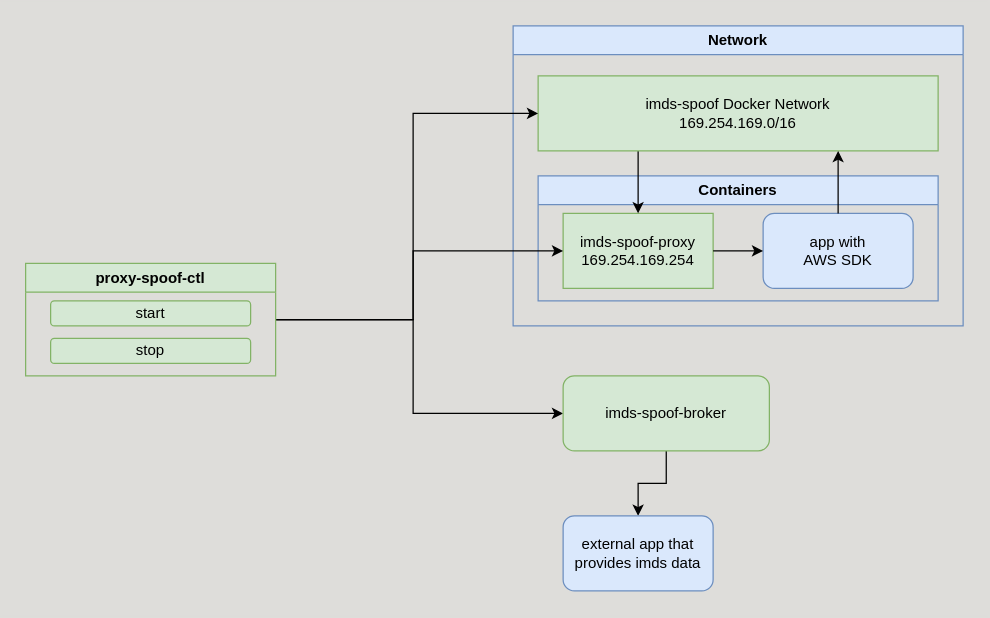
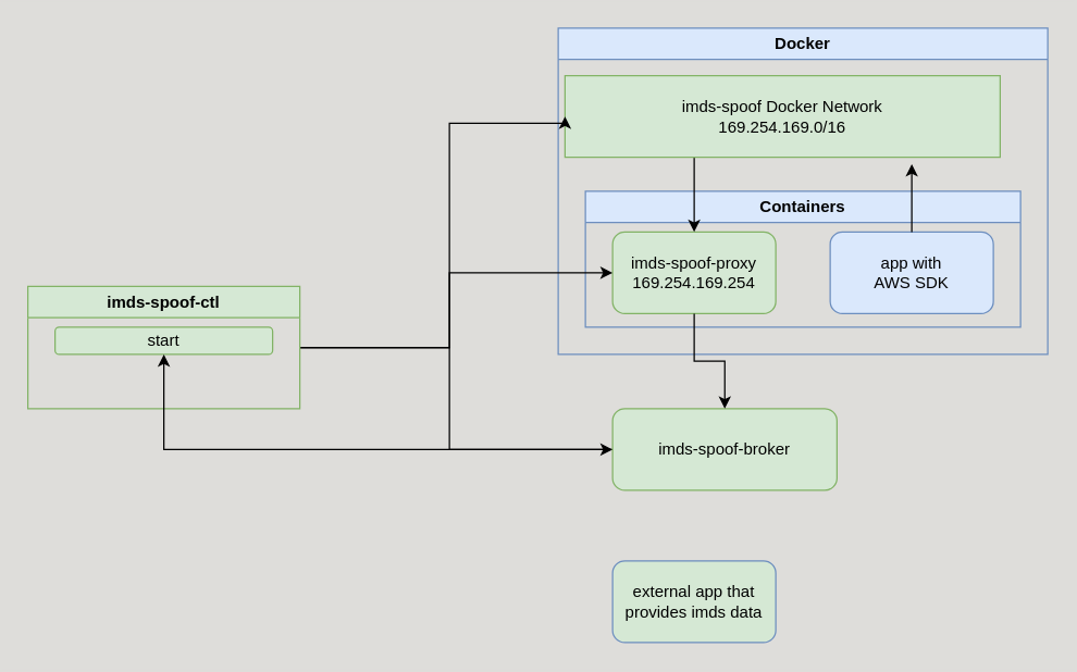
- <mxCell id="2" value="Network" style="swimlane;whiteSpace=wrap;html=1;fillColor=#dae8fc;strokeColor=#6c8ebf;" vertex="1" parent="1"><mxGeometry x="410" y="20" width="360" height="240" as="geometry" /></mxCell>
+ <mxCell id="2" value="Docker" style="swimlane;whiteSpace=wrap;html=1;fillColor=#dae8fc;strokeColor=#6c8ebf;" vertex="1" parent="1"><mxGeometry x="410" y="20" width="360" height="240" as="geometry" /></mxCell>
- <mxCell id="7" value="&lt;div&gt;imds-spoof Docker Network&lt;/div&gt;&lt;div&gt;169.254.169.0/16&lt;br&gt;&lt;/div&gt;" style="rounded=0;whiteSpace=wrap;html=1;fillColor=#d5e8d4;strokeColor=#82b366;" vertex="1" parent="2"><mxGeometry x="20" y="40" width="320" height="60" as="geometry" /></mxCell>
+ <mxCell id="7" value="&lt;div&gt;imds-spoof Docker Network&lt;/div&gt;&lt;div&gt;169.254.169.0/16&lt;br&gt;&lt;/div&gt;" style="rounded=0;whiteSpace=wrap;html=1;fillColor=#d5e8d4;strokeColor=#82b366;" vertex="1" parent="2"><mxGeometry x="5" y="35" width="320" height="60" as="geometry" /></mxCell>
- <mxCell id="4" value="&lt;div&gt;imds-spoof-proxy&lt;/div&gt;&lt;div&gt;169.254.169.254&lt;br&gt;&lt;/div&gt;" style="whiteSpace=wrap;html=1;fillColor=#d5e8d4;strokeColor=#82b366;rounded=0;" vertex="1" parent="3"><mxGeometry x="20" y="30" width="120" height="60" as="geometry" /></mxCell>
+ <mxCell id="4" value="&lt;div&gt;imds-spoof-proxy&lt;/div&gt;&lt;div&gt;169.254.169.254&lt;br&gt;&lt;/div&gt;" style="rounded=1;whiteSpace=wrap;html=1;fillColor=#d5e8d4;strokeColor=#82b366;" vertex="1" parent="3"><mxGeometry x="20" y="30" width="120" height="60" as="geometry" /></mxCell>
- <mxCell id="17" style="edgeStyle=orthogonalEdgeStyle;rounded=0;orthogonalLoop=1;jettySize=auto;html=1;" edge="1" parent="1" source="4" target="5"><mxGeometry relative="1" as="geometry" /></mxCell>
+ <mxCell id="17" style="edgeStyle=orthogonalEdgeStyle;rounded=0;orthogonalLoop=1;jettySize=auto;html=1;" edge="1" parent="1" source="4" target="16"><mxGeometry relative="1" as="geometry" /></mxCell>
- <mxCell id="12" value="proxy-spoof-ctl" style="swimlane;whiteSpace=wrap;html=1;fillColor=#d5e8d4;strokeColor=#82b366;" vertex="1" parent="1"><mxGeometry x="20" y="210" width="200" height="90" as="geometry" /></mxCell>
+ <mxCell id="12" value="imds-spoof-ctl" style="swimlane;whiteSpace=wrap;html=1;fillColor=#d5e8d4;strokeColor=#82b366;" vertex="1" parent="1"><mxGeometry x="20" y="210" width="200" height="90" as="geometry" /></mxCell>
- <mxCell id="14" value="stop" style="rounded=1;whiteSpace=wrap;html=1;fillColor=#d5e8d4;strokeColor=#82b366;" vertex="1" parent="12"><mxGeometry x="20" y="60" width="160" height="20" as="geometry" /></mxCell>
- <mxCell id="15" style="edgeStyle=orthogonalEdgeStyle;rounded=0;orthogonalLoop=1;jettySize=auto;html=1;" edge="1" parent="1" source="16" target="18"><mxGeometry relative="1" as="geometry" /></mxCell>
+ <mxCell id="15" style="edgeStyle=orthogonalEdgeStyle;rounded=0;orthogonalLoop=1;jettySize=auto;html=1;" edge="1" parent="1" source="16" target="13"><mxGeometry relative="1" as="geometry" /></mxCell>
- <mxCell id="18" value="external app that provides imds data" style="rounded=1;whiteSpace=wrap;html=1;fillColor=#dae8fc;strokeColor=#6c8ebf;" vertex="1" parent="1"><mxGeometry x="450" y="412" width="120" height="60" as="geometry" /></mxCell>
+ <mxCell id="18" value="external app that provides imds data" style="rounded=1;whiteSpace=wrap;html=1;fillColor=#d5e8d4;strokeColor=#6c8ebf;" vertex="1" parent="1"><mxGeometry x="450" y="412" width="120" height="60" as="geometry" /></mxCell>
